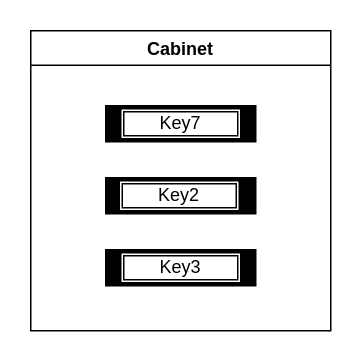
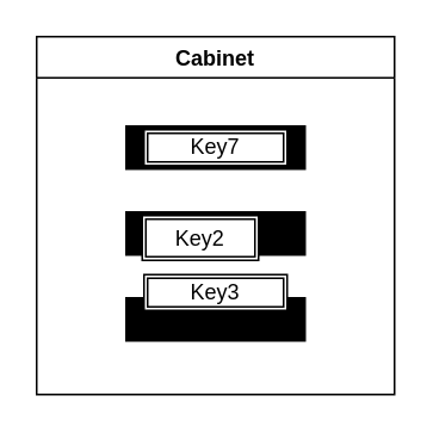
- <mxCell id="5" value="Key2" style="shape=ext;double=1;rounded=0;whiteSpace=wrap;html=1;" vertex="1" parent="2"><mxGeometry x="59" y="100" width="80" height="20" as="geometry" /></mxCell>
+ <mxCell id="5" value="Key2" style="shape=ext;double=1;rounded=0;whiteSpace=wrap;html=1;" vertex="1" parent="2"><mxGeometry x="59" y="100" width="65" height="25" as="geometry" /></mxCell>
- <mxCell id="6" value="Key3" style="shape=ext;double=1;rounded=0;whiteSpace=wrap;html=1;" vertex="1" parent="2"><mxGeometry x="60" y="148" width="80" height="20" as="geometry" /></mxCell>
+ <mxCell id="6" value="Key3" style="shape=ext;double=1;rounded=0;whiteSpace=wrap;html=1;" vertex="1" parent="2"><mxGeometry x="60" y="133" width="80" height="20" as="geometry" /></mxCell>
